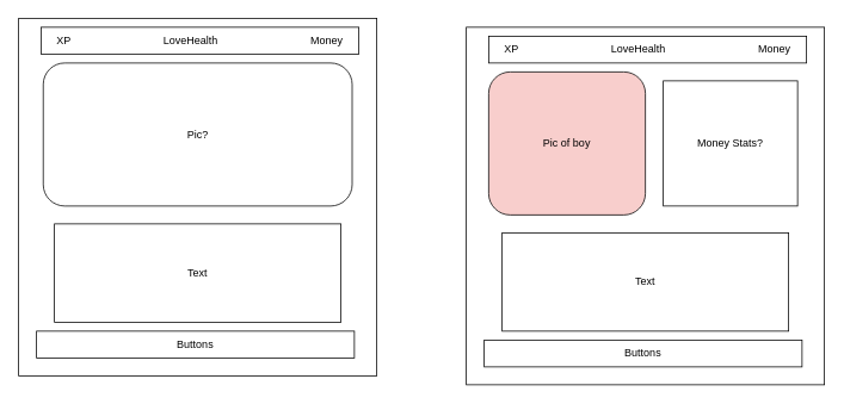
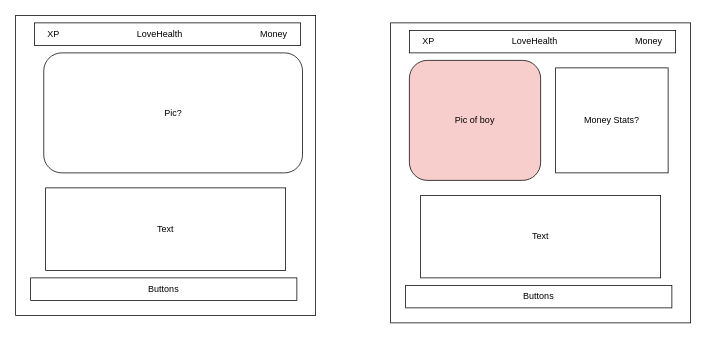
- <mxCell id="4" value="Pic?" style="rounded=1;whiteSpace=wrap;html=1;" vertex="1" parent="2"><mxGeometry x="27.5" y="50" width="345" height="160" as="geometry" /></mxCell>
+ <mxCell id="4" value="Pic?" style="rounded=1;whiteSpace=wrap;html=1;" vertex="1" parent="2"><mxGeometry x="37.5" y="50" width="345" height="160" as="geometry" /></mxCell>
